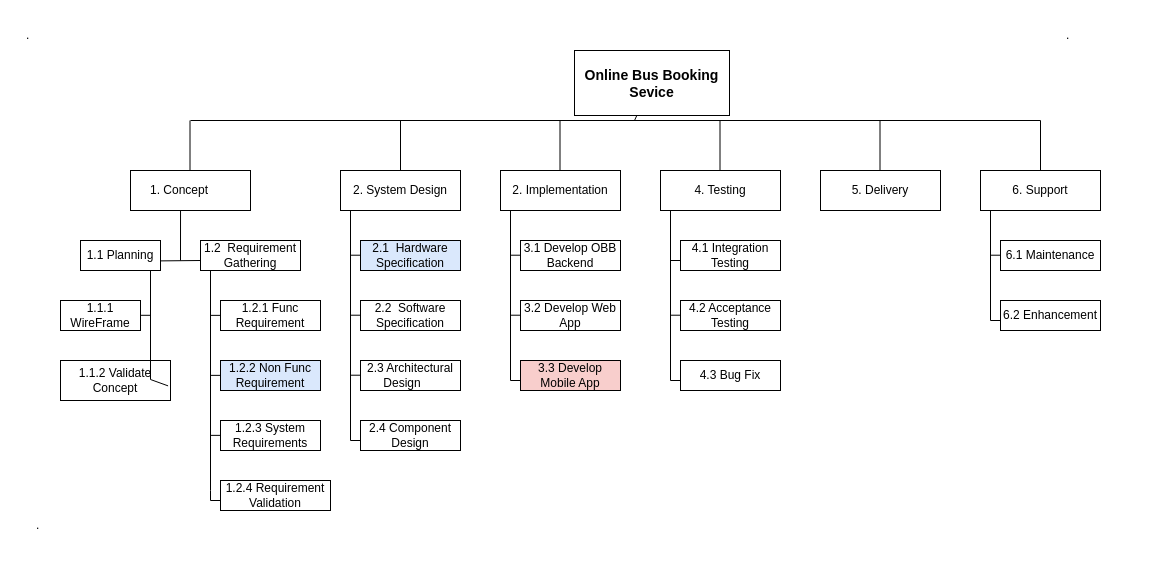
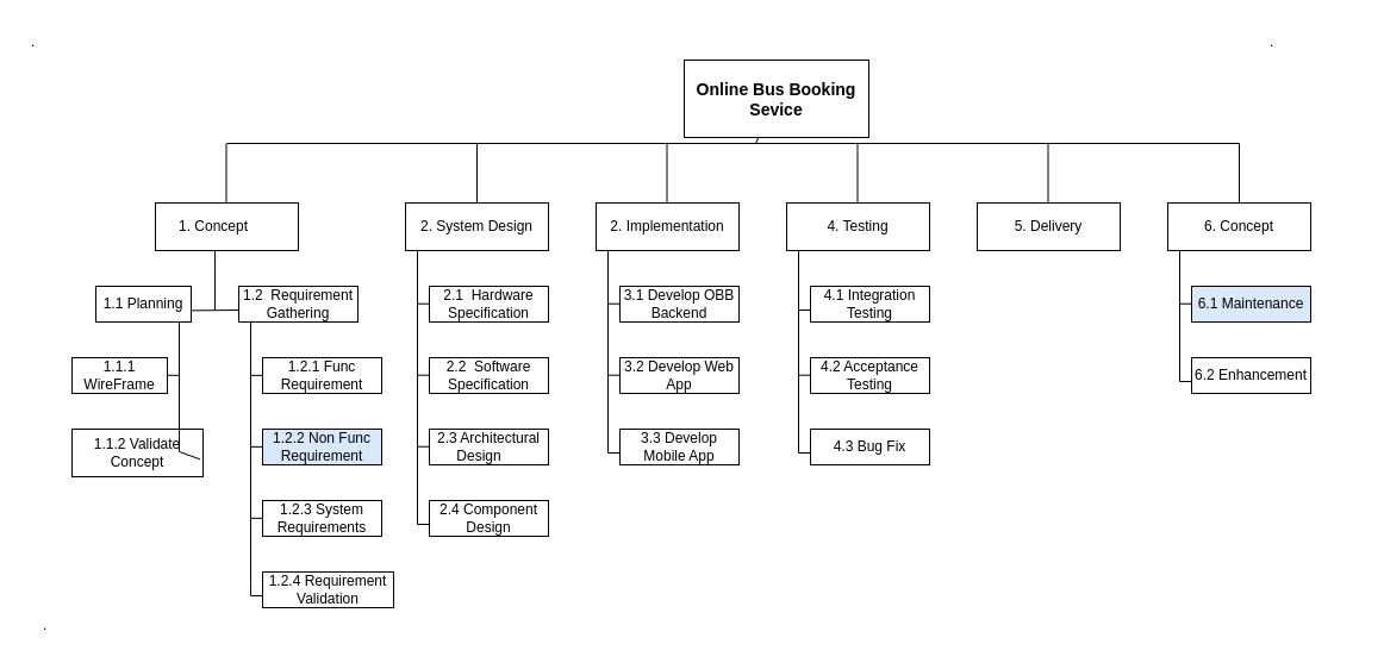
- <mxCell id="10" value="6. Support" style="rounded=0;whiteSpace=wrap;html=1;" vertex="1" parent="1"><mxGeometry x="980" y="170" width="120" height="40" as="geometry" /></mxCell>
+ <mxCell id="10" value="6. Concept" style="rounded=0;whiteSpace=wrap;html=1;" vertex="1" parent="1"><mxGeometry x="980" y="170" width="120" height="40" as="geometry" /></mxCell>
- <mxCell id="20" value="2.1&amp;nbsp; Hardware Specification" style="rounded=0;whiteSpace=wrap;html=1;fillColor=#dae8fc;" vertex="1" parent="1"><mxGeometry x="360" y="240" width="100" height="30" as="geometry" /></mxCell>
+ <mxCell id="20" value="2.1&amp;nbsp; Hardware Specification" style="rounded=0;whiteSpace=wrap;html=1;" vertex="1" parent="1"><mxGeometry x="360" y="240" width="100" height="30" as="geometry" /></mxCell>
- <mxCell id="30" value="6.1 Maintenance" style="rounded=0;whiteSpace=wrap;html=1;" vertex="1" parent="1"><mxGeometry x="1000" y="240" width="100" height="30" as="geometry" /></mxCell>
+ <mxCell id="30" value="6.1 Maintenance" style="rounded=0;whiteSpace=wrap;html=1;fillColor=#dae8fc;" vertex="1" parent="1"><mxGeometry x="1000" y="240" width="100" height="30" as="geometry" /></mxCell>
- <mxCell id="25" value="3.3 Develop Mobile App" style="rounded=0;whiteSpace=wrap;html=1;fillColor=#f8cecc;" vertex="1" parent="1"><mxGeometry x="520" y="360" width="100" height="30" as="geometry" /></mxCell>
+ <mxCell id="25" value="3.3 Develop Mobile App" style="rounded=0;whiteSpace=wrap;html=1;" vertex="1" parent="1"><mxGeometry x="520" y="360" width="100" height="30" as="geometry" /></mxCell>
